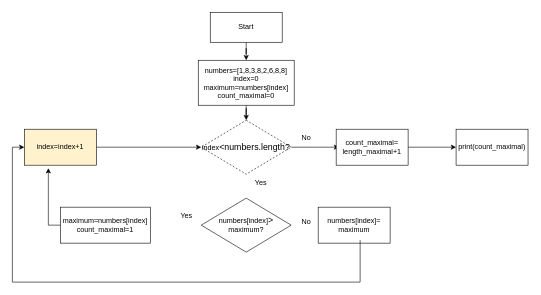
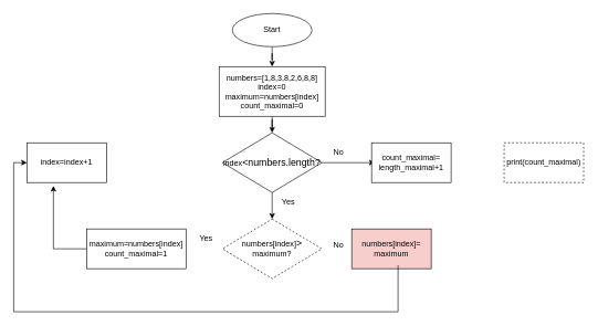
- <mxCell id="3" value="Start" style="whiteSpace=wrap;html=1;rounded=0;" parent="1" vertex="1"><mxGeometry x="350" y="20" width="120" height="50" as="geometry" /></mxCell>
+ <mxCell id="3" value="Start" style="ellipse;whiteSpace=wrap;html=1;" parent="1" vertex="1"><mxGeometry x="350" y="20" width="120" height="50" as="geometry" /></mxCell>
- <mxCell id="20" value="index=index+1" style="rounded=0;whiteSpace=wrap;html=1;fillColor=#fff2cc;" vertex="1" parent="1"><mxGeometry x="40" y="215" width="120" height="60" as="geometry" /></mxCell>
+ <mxCell id="20" value="index=index+1" style="rounded=0;whiteSpace=wrap;html=1;" vertex="1" parent="1"><mxGeometry x="40" y="215" width="120" height="60" as="geometry" /></mxCell>
- <mxCell id="19" style="edgeStyle=orthogonalEdgeStyle;rounded=0;orthogonalLoop=1;jettySize=auto;html=1;entryX=0;entryY=0.5;entryDx=0;entryDy=0;" edge="1" parent="1" source="20" target="8"><mxGeometry relative="1" as="geometry" /></mxCell>
- <mxCell id="8" value="index&lt;span style=&quot;font-size:11.0pt;line-height:107%;&lt;br/&gt;font-family:&amp;quot;Calibri&amp;quot;,sans-serif;mso-ascii-theme-font:minor-latin;mso-fareast-font-family:&lt;br/&gt;Calibri;mso-fareast-theme-font:minor-latin;mso-hansi-theme-font:minor-latin;&lt;br/&gt;mso-bidi-theme-font:minor-latin;mso-ansi-language:RU;mso-fareast-language:EN-US;&lt;br/&gt;mso-bidi-language:AR-SA&quot;&gt;&amp;lt;numbers.length?&lt;/span&gt;" style="rhombus;whiteSpace=wrap;html=1;dashed=1;" parent="1" vertex="1"><mxGeometry x="335" y="200" width="150" height="90" as="geometry" /></mxCell>
+ <mxCell id="8" value="index&lt;span style=&quot;font-size:11.0pt;line-height:107%;&lt;br/&gt;font-family:&amp;quot;Calibri&amp;quot;,sans-serif;mso-ascii-theme-font:minor-latin;mso-fareast-font-family:&lt;br/&gt;Calibri;mso-fareast-theme-font:minor-latin;mso-hansi-theme-font:minor-latin;&lt;br/&gt;mso-bidi-theme-font:minor-latin;mso-ansi-language:RU;mso-fareast-language:EN-US;&lt;br/&gt;mso-bidi-language:AR-SA&quot;&gt;&amp;lt;numbers.length?&lt;/span&gt;" style="rhombus;whiteSpace=wrap;html=1;" parent="1" vertex="1"><mxGeometry x="335" y="200" width="150" height="90" as="geometry" /></mxCell>
- <mxCell id="9" value="" style="edgeStyle=orthogonalEdgeStyle;rounded=0;orthogonalLoop=1;jettySize=auto;html=1;" parent="1" source="10" target="14" edge="1"><mxGeometry relative="1" as="geometry" /></mxCell>
- <mxCell id="14" value="print(count_maximal)" style="whiteSpace=wrap;html=1;rounded=0;" parent="1" vertex="1"><mxGeometry x="760" y="215" width="120" height="60" as="geometry" /></mxCell>
+ <mxCell id="14" value="print(count_maximal)" style="whiteSpace=wrap;html=1;rounded=0;dashed=1;" parent="1" vertex="1"><mxGeometry x="760" y="215" width="120" height="60" as="geometry" /></mxCell>
+ <mxCell id="7" value="" style="edgeStyle=orthogonalEdgeStyle;rounded=0;orthogonalLoop=1;jettySize=auto;html=1;" parent="1" source="8" target="12" edge="1"><mxGeometry relative="1" as="geometry" /></mxCell>
- <mxCell id="15" value="maximum=numbers[index]&lt;br&gt;count_maximal=1" style="whiteSpace=wrap;html=1;" vertex="1" parent="1"><mxGeometry x="100" y="345" width="150" height="60" as="geometry" /></mxCell>
+ <mxCell id="15" value="maximum=numbers[index]&lt;br&gt;count_maximal=1" style="whiteSpace=wrap;html=1;" vertex="1" parent="1"><mxGeometry x="130" y="345" width="150" height="60" as="geometry" /></mxCell>
- <mxCell id="12" value="&lt;span&gt;numbers[index]&lt;/span&gt;&lt;span style=&quot;font-size:11.0pt;line-height:107%;&lt;br/&gt;font-family:&amp;quot;Calibri&amp;quot;,sans-serif;mso-ascii-theme-font:minor-latin;mso-fareast-font-family:&lt;br/&gt;Calibri;mso-fareast-theme-font:minor-latin;mso-hansi-theme-font:minor-latin;&lt;br/&gt;mso-bidi-theme-font:minor-latin;mso-ansi-language:RU;mso-fareast-language:EN-US;&lt;br/&gt;mso-bidi-language:AR-SA&quot;&gt;&amp;gt;&lt;/span&gt;&lt;span&gt;&lt;br&gt;maximum?&lt;br&gt;&lt;/span&gt;" style="rhombus;whiteSpace=wrap;html=1;" parent="1" vertex="1"><mxGeometry x="335" y="330" width="150" height="90" as="geometry" /></mxCell>
+ <mxCell id="12" value="&lt;span&gt;numbers[index]&lt;/span&gt;&lt;span style=&quot;font-size:11.0pt;line-height:107%;&lt;br/&gt;font-family:&amp;quot;Calibri&amp;quot;,sans-serif;mso-ascii-theme-font:minor-latin;mso-fareast-font-family:&lt;br/&gt;Calibri;mso-fareast-theme-font:minor-latin;mso-hansi-theme-font:minor-latin;&lt;br/&gt;mso-bidi-theme-font:minor-latin;mso-ansi-language:RU;mso-fareast-language:EN-US;&lt;br/&gt;mso-bidi-language:AR-SA&quot;&gt;&amp;gt;&lt;/span&gt;&lt;span&gt;&lt;br&gt;maximum?&lt;br&gt;&lt;/span&gt;" style="rhombus;whiteSpace=wrap;html=1;dashed=1;" parent="1" vertex="1"><mxGeometry x="335" y="330" width="150" height="90" as="geometry" /></mxCell>
- <mxCell id="17" value="&lt;div&gt;numbers[index]=&lt;/div&gt;&lt;div&gt;maximum&lt;/div&gt;" style="whiteSpace=wrap;html=1;" vertex="1" parent="1"><mxGeometry x="530" y="345" width="120" height="60" as="geometry" /></mxCell>
+ <mxCell id="17" value="&lt;div&gt;numbers[index]=&lt;/div&gt;&lt;div&gt;maximum&lt;/div&gt;" style="whiteSpace=wrap;html=1;fillColor=#f8cecc;" vertex="1" parent="1"><mxGeometry x="530" y="345" width="120" height="60" as="geometry" /></mxCell>
